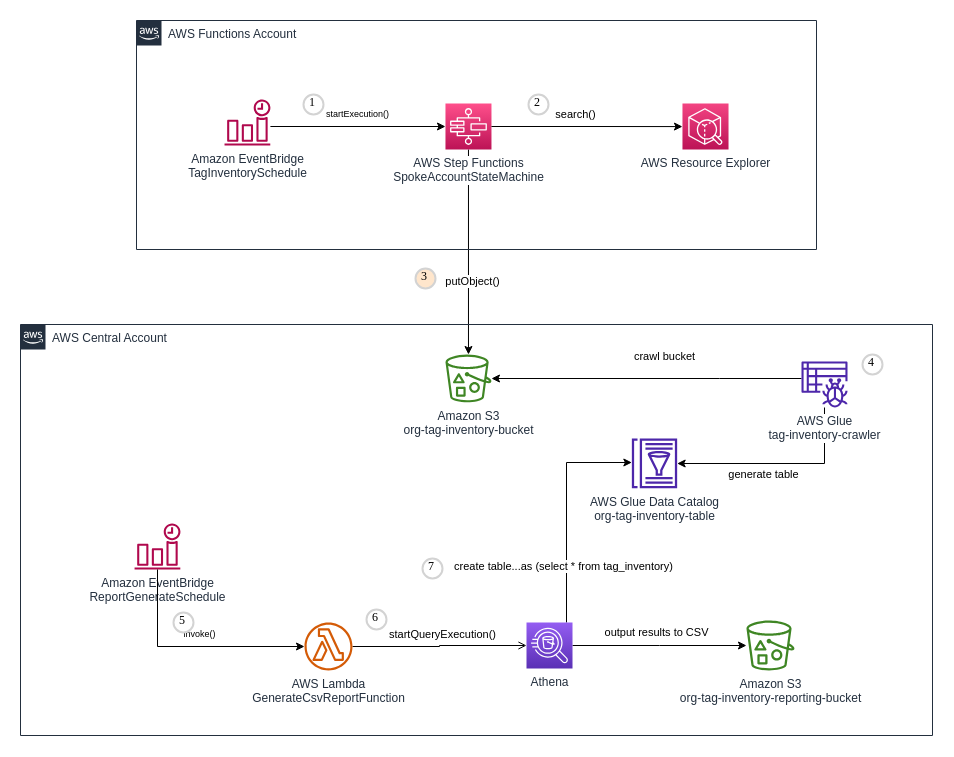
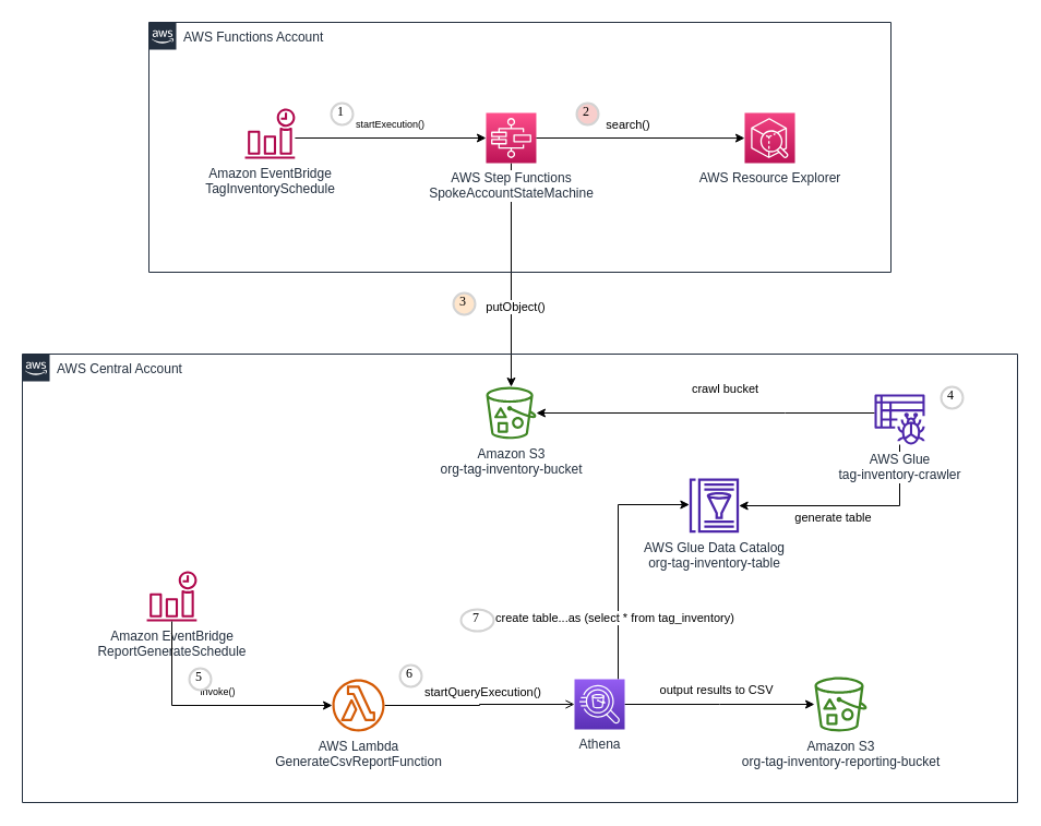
- <mxCell id="14" value="2" style="ellipse;whiteSpace=wrap;html=1;aspect=fixed;strokeWidth=2;fontFamily=Tahoma;spacingBottom=4;spacingRight=2;strokeColor=#d3d3d3;" parent="4" vertex="1"><mxGeometry x="391.998" y="74" width="20" height="20" as="geometry" /></mxCell>
+ <mxCell id="14" value="2" style="ellipse;whiteSpace=wrap;html=1;aspect=fixed;strokeWidth=2;fontFamily=Tahoma;spacingBottom=4;spacingRight=2;strokeColor=#d3d3d3;fillColor=#f8cecc;" parent="4" vertex="1"><mxGeometry x="391.998" y="74" width="20" height="20" as="geometry" /></mxCell>
- <mxCell id="33" value="7" style="ellipse;whiteSpace=wrap;html=1;aspect=fixed;strokeWidth=2;fontFamily=Tahoma;spacingBottom=4;spacingRight=2;strokeColor=#d3d3d3;" parent="15" vertex="1"><mxGeometry x="402" y="234" width="20" height="20" as="geometry" /></mxCell>
+ <mxCell id="33" value="7" style="ellipse;whiteSpace=wrap;html=1;aspect=fixed;strokeWidth=2;fontFamily=Tahoma;spacingBottom=4;spacingRight=2;strokeColor=#d3d3d3;" parent="15" vertex="1"><mxGeometry x="402" y="234" width="30" height="20" as="geometry" /></mxCell>
